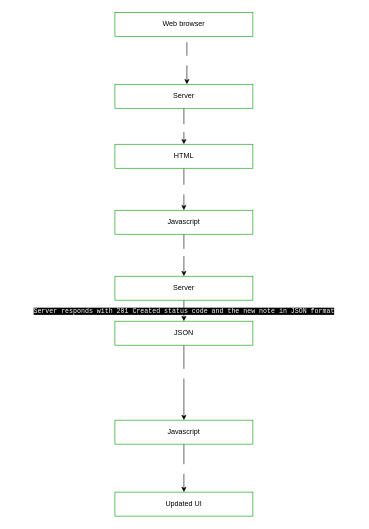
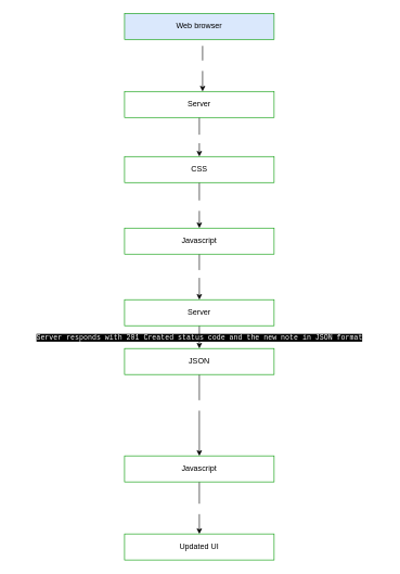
- <mxCell id="2" value="Web browser" style="whiteSpace=wrap;html=1;strokeColor=#009900;" vertex="1" parent="1"><mxGeometry x="20" y="20" width="230" height="40" as="geometry" /></mxCell>
+ <mxCell id="2" value="Web browser" style="whiteSpace=wrap;html=1;strokeColor=#009900;fillColor=#dae8fc;" vertex="1" parent="1"><mxGeometry x="20" y="20" width="230" height="40" as="geometry" /></mxCell>
- <mxCell id="9" value="HTML" style="whiteSpace=wrap;html=1;strokeColor=#009900;" vertex="1" parent="1"><mxGeometry x="20" y="240" width="230" height="40" as="geometry" /></mxCell>
+ <mxCell id="9" value="CSS" style="whiteSpace=wrap;html=1;strokeColor=#009900;" vertex="1" parent="1"><mxGeometry x="20" y="240" width="230" height="40" as="geometry" /></mxCell>
